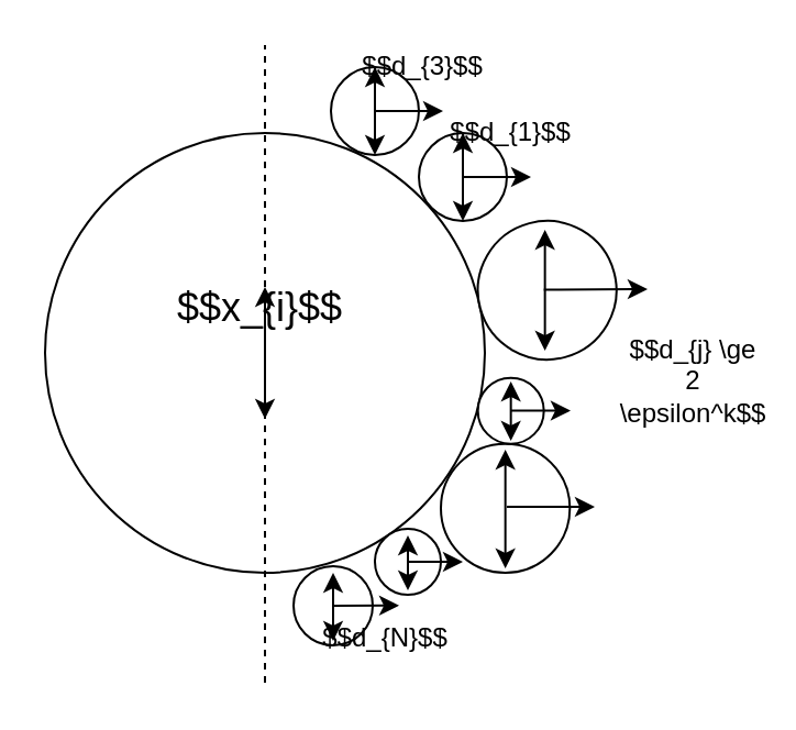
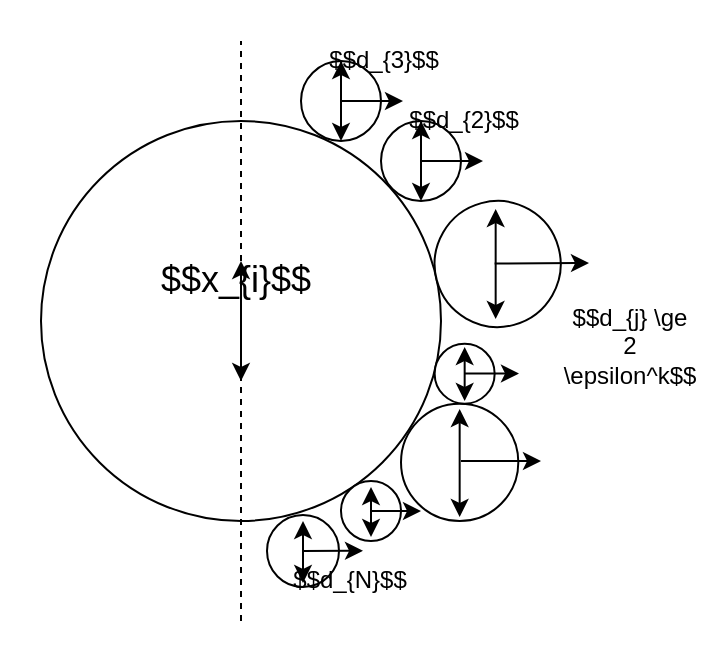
- <mxCell id="28" value="$$d_{1}$$" style="text;strokeColor=none;align=center;fillColor=none;html=1;verticalAlign=middle;whiteSpace=wrap;rounded=0;" vertex="1" parent="1"><mxGeometry x="206.83" y="50" width="50" height="20" as="geometry" /></mxCell>
+ <mxCell id="28" value="$$d_{2}$$" style="text;strokeColor=none;align=center;fillColor=none;html=1;verticalAlign=middle;whiteSpace=wrap;rounded=0;" vertex="1" parent="1"><mxGeometry x="206.83" y="50" width="50" height="20" as="geometry" /></mxCell>
